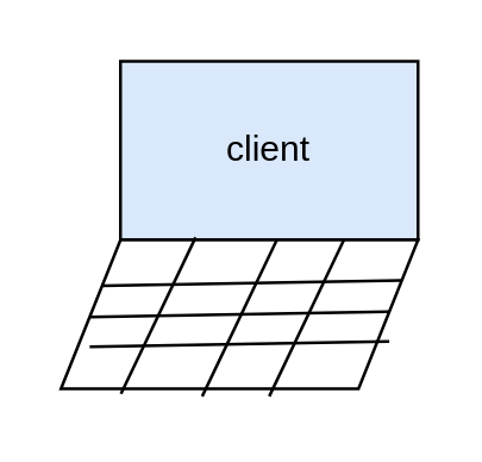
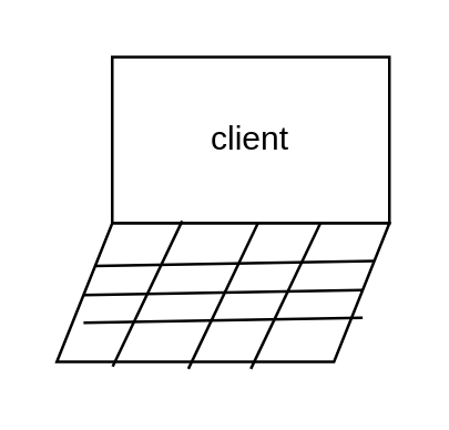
- <mxCell id="2" value="client" style="rounded=0;whiteSpace=wrap;html=1;fillColor=#dae8fc;" vertex="1" parent="1"><mxGeometry x="40" y="20" width="100" height="60" as="geometry" /></mxCell>
+ <mxCell id="2" value="client" style="rounded=0;whiteSpace=wrap;html=1;" vertex="1" parent="1"><mxGeometry x="40" y="20" width="100" height="60" as="geometry" /></mxCell>
